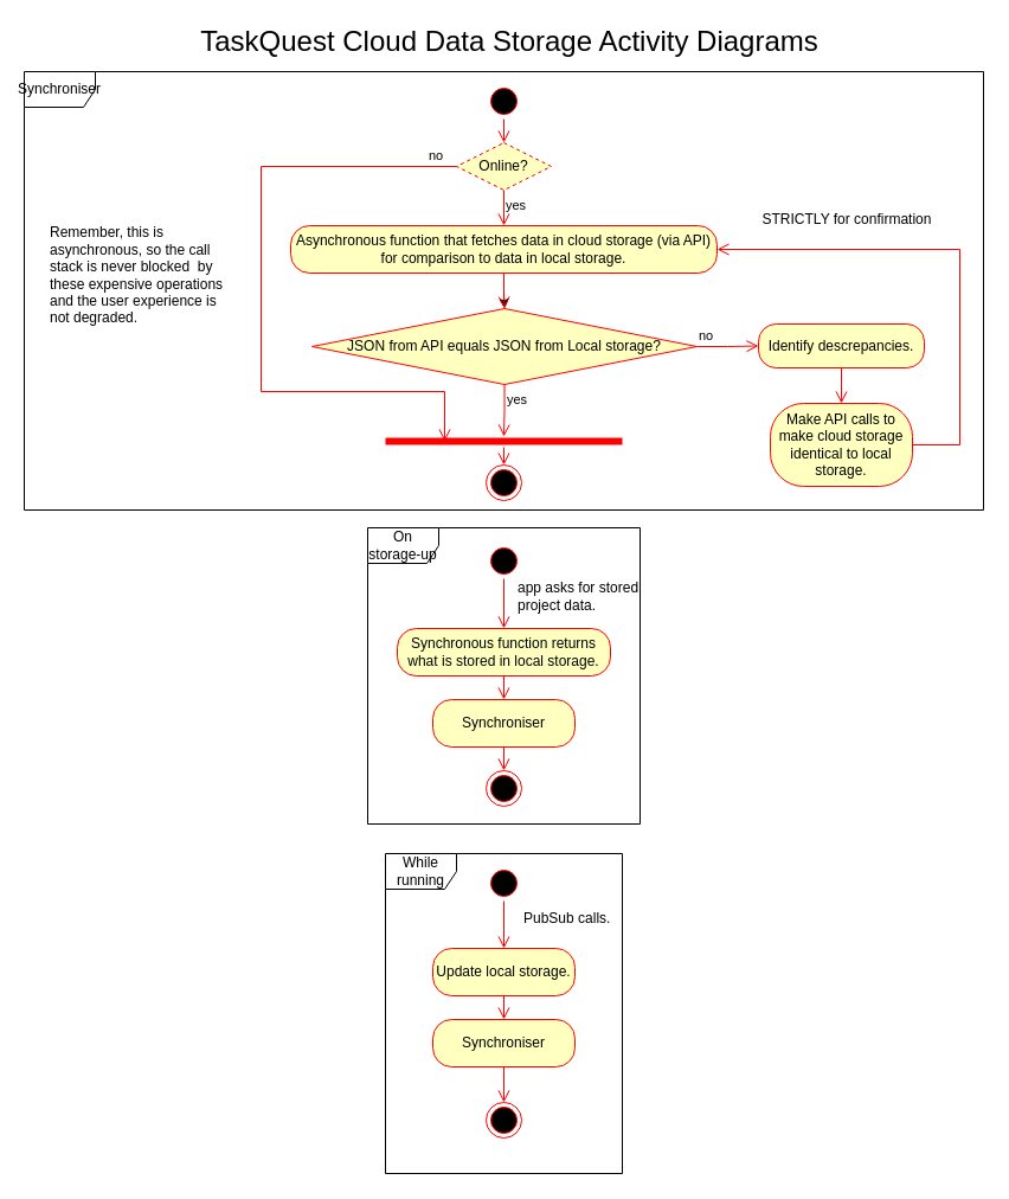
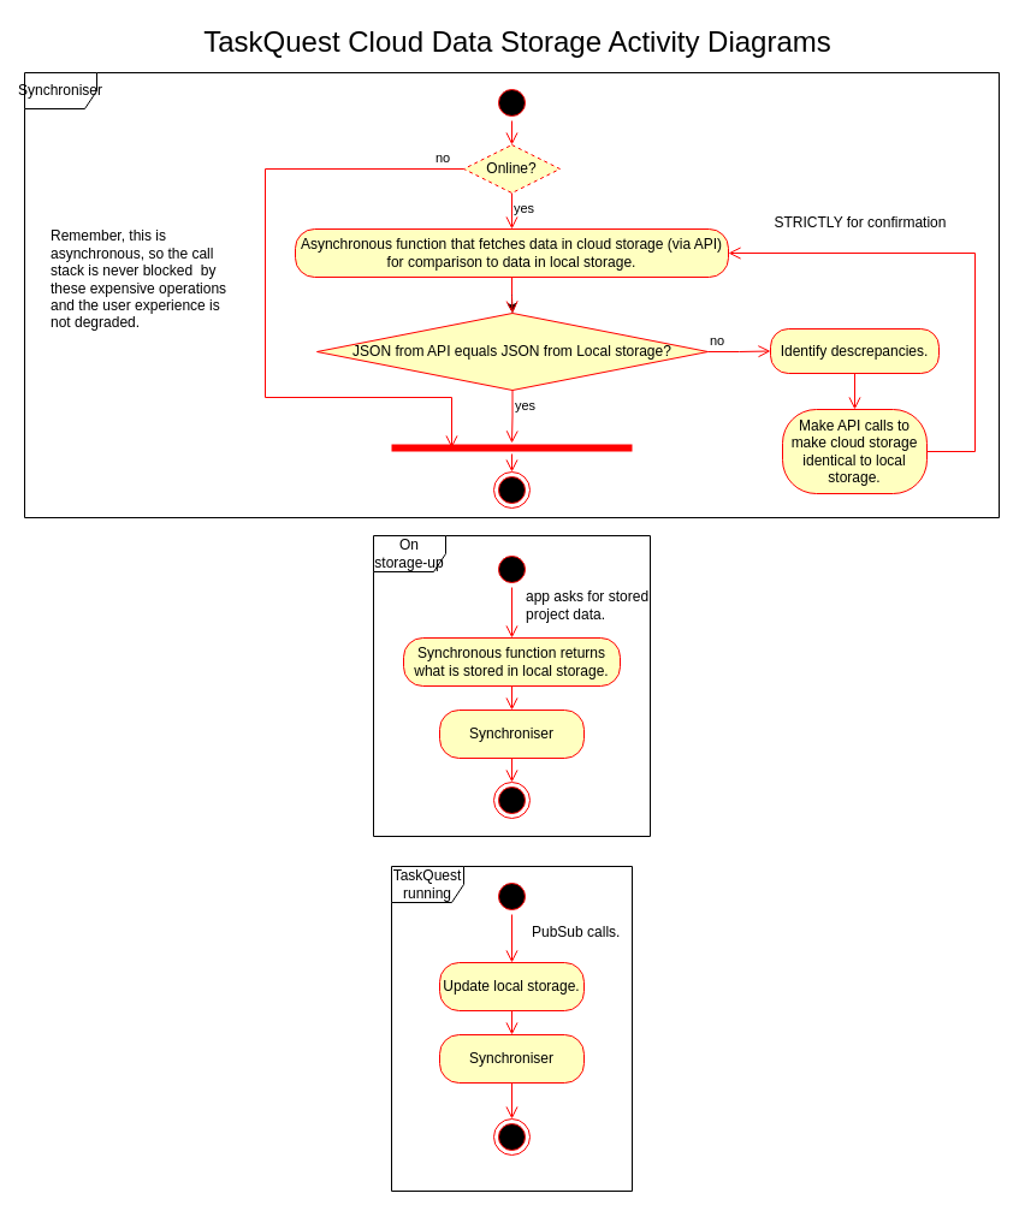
- <mxCell id="31" value="While running" style="shape=umlFrame;whiteSpace=wrap;html=1;pointerEvents=0;" vertex="1" parent="1"><mxGeometry x="325" y="720" width="200" height="270" as="geometry" /></mxCell>
+ <mxCell id="31" value="TaskQuest running" style="shape=umlFrame;whiteSpace=wrap;html=1;pointerEvents=0;" vertex="1" parent="1"><mxGeometry x="325" y="720" width="200" height="270" as="geometry" /></mxCell>
